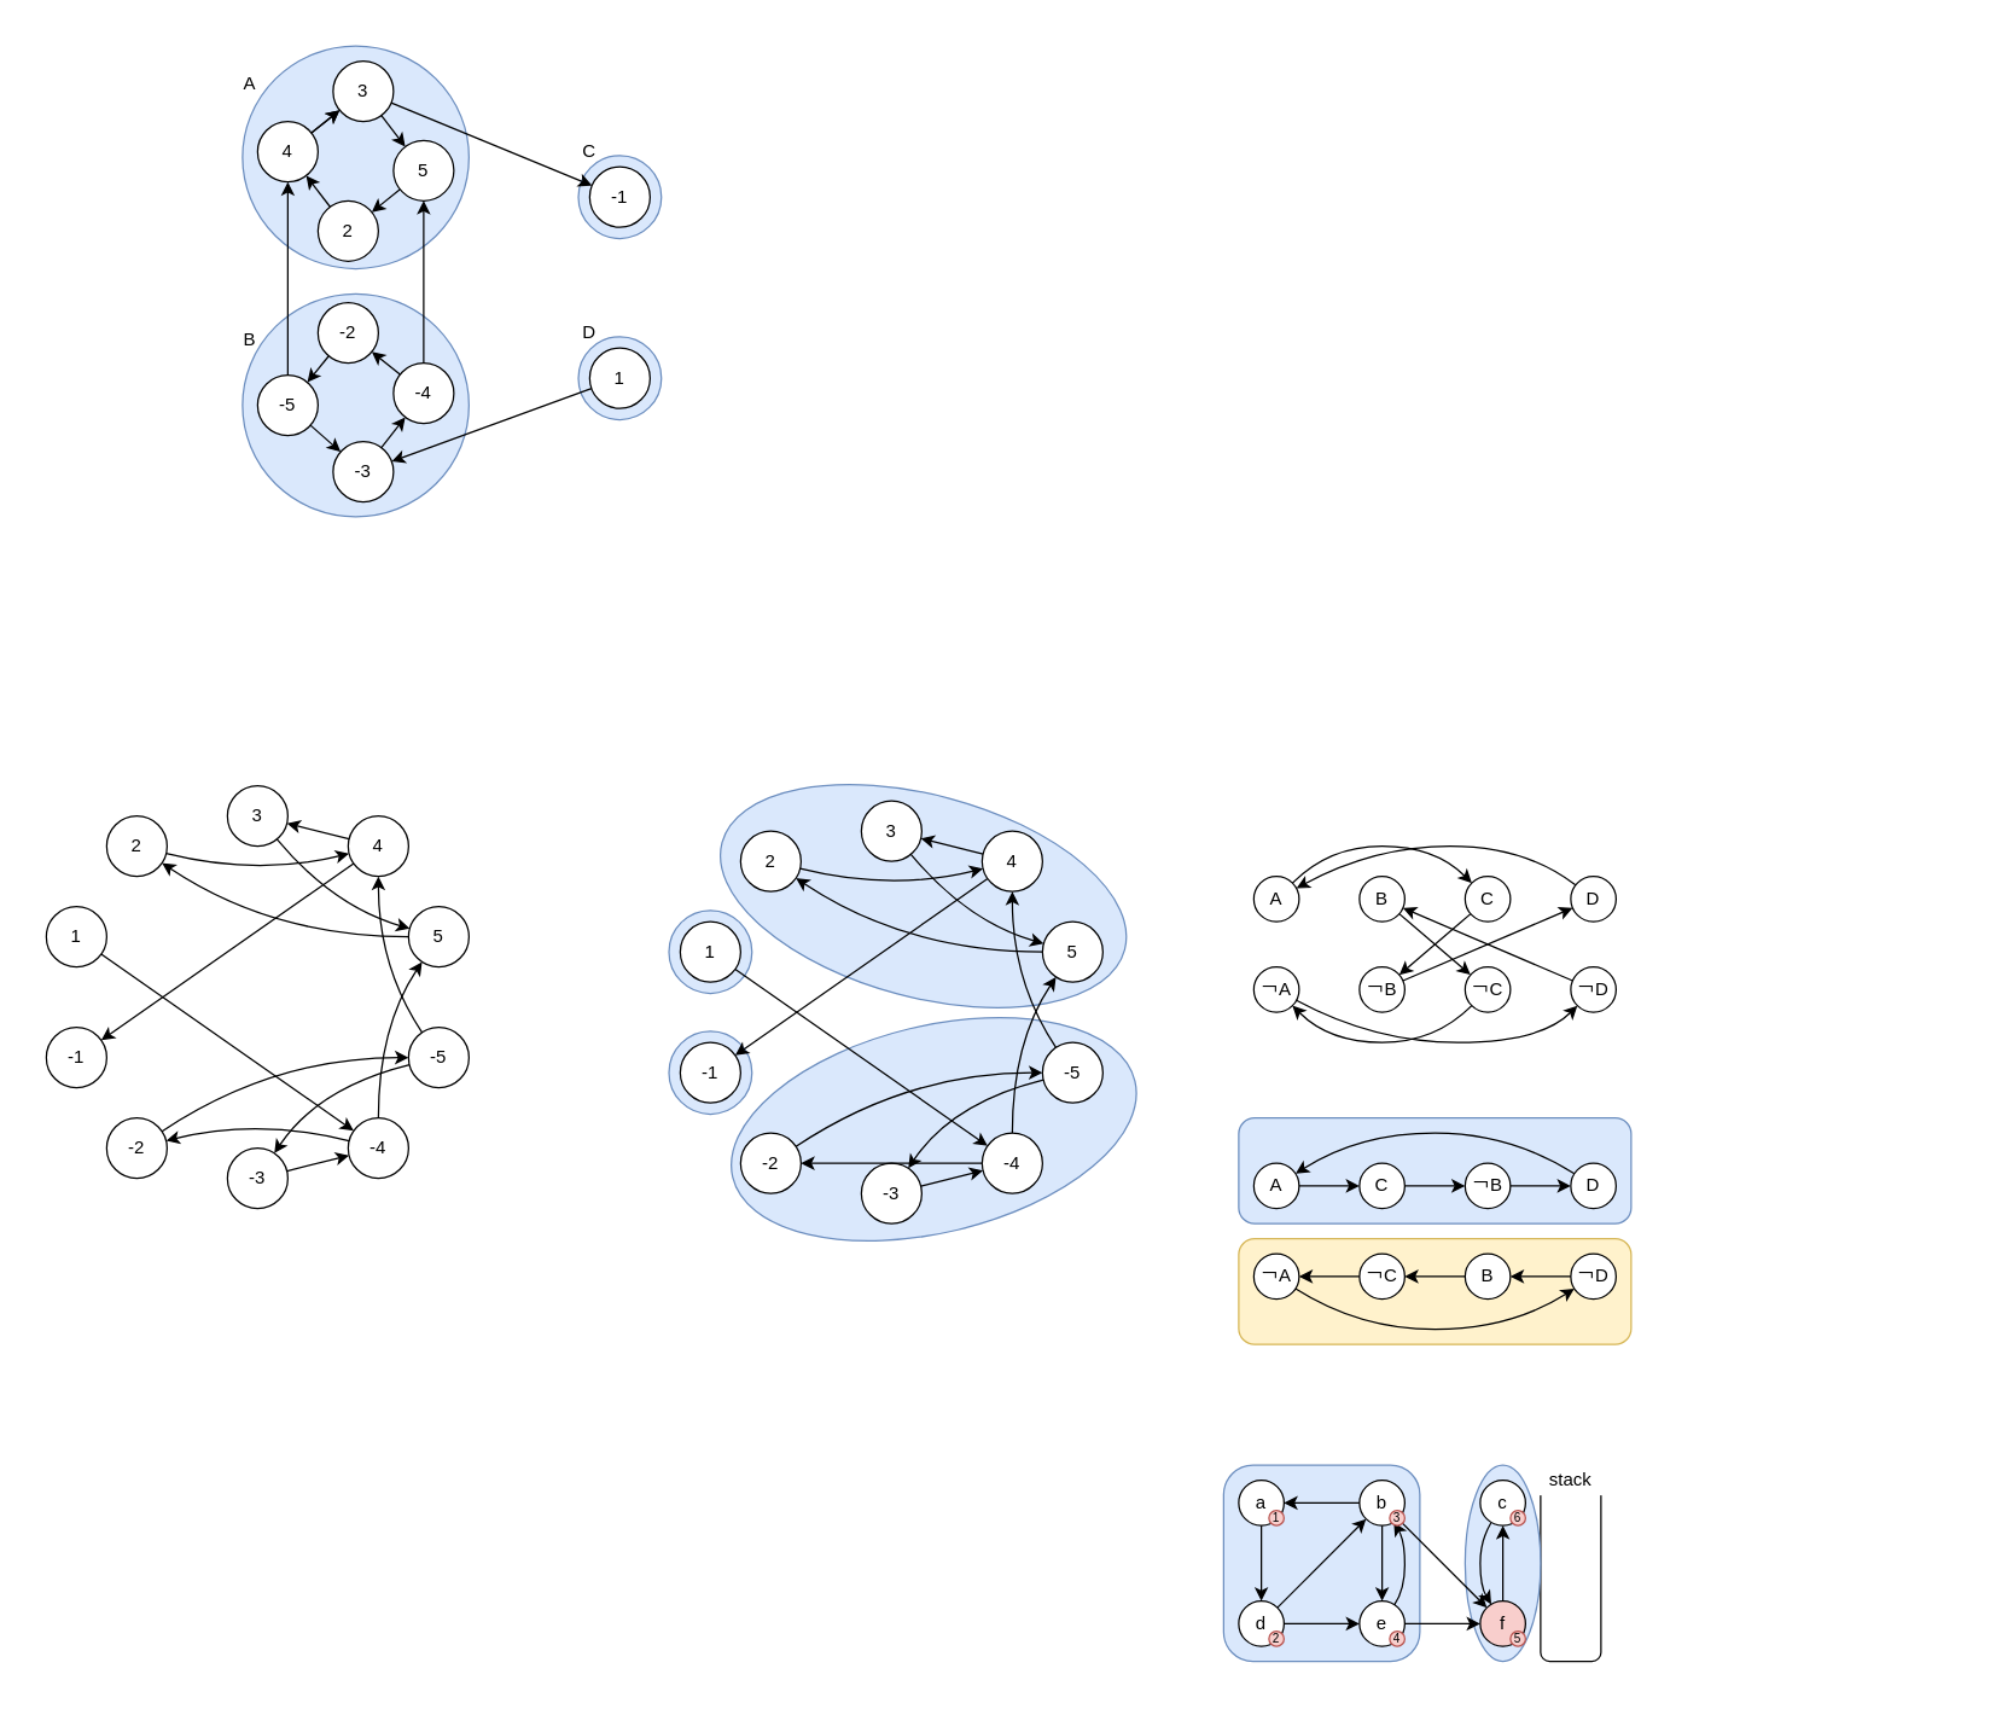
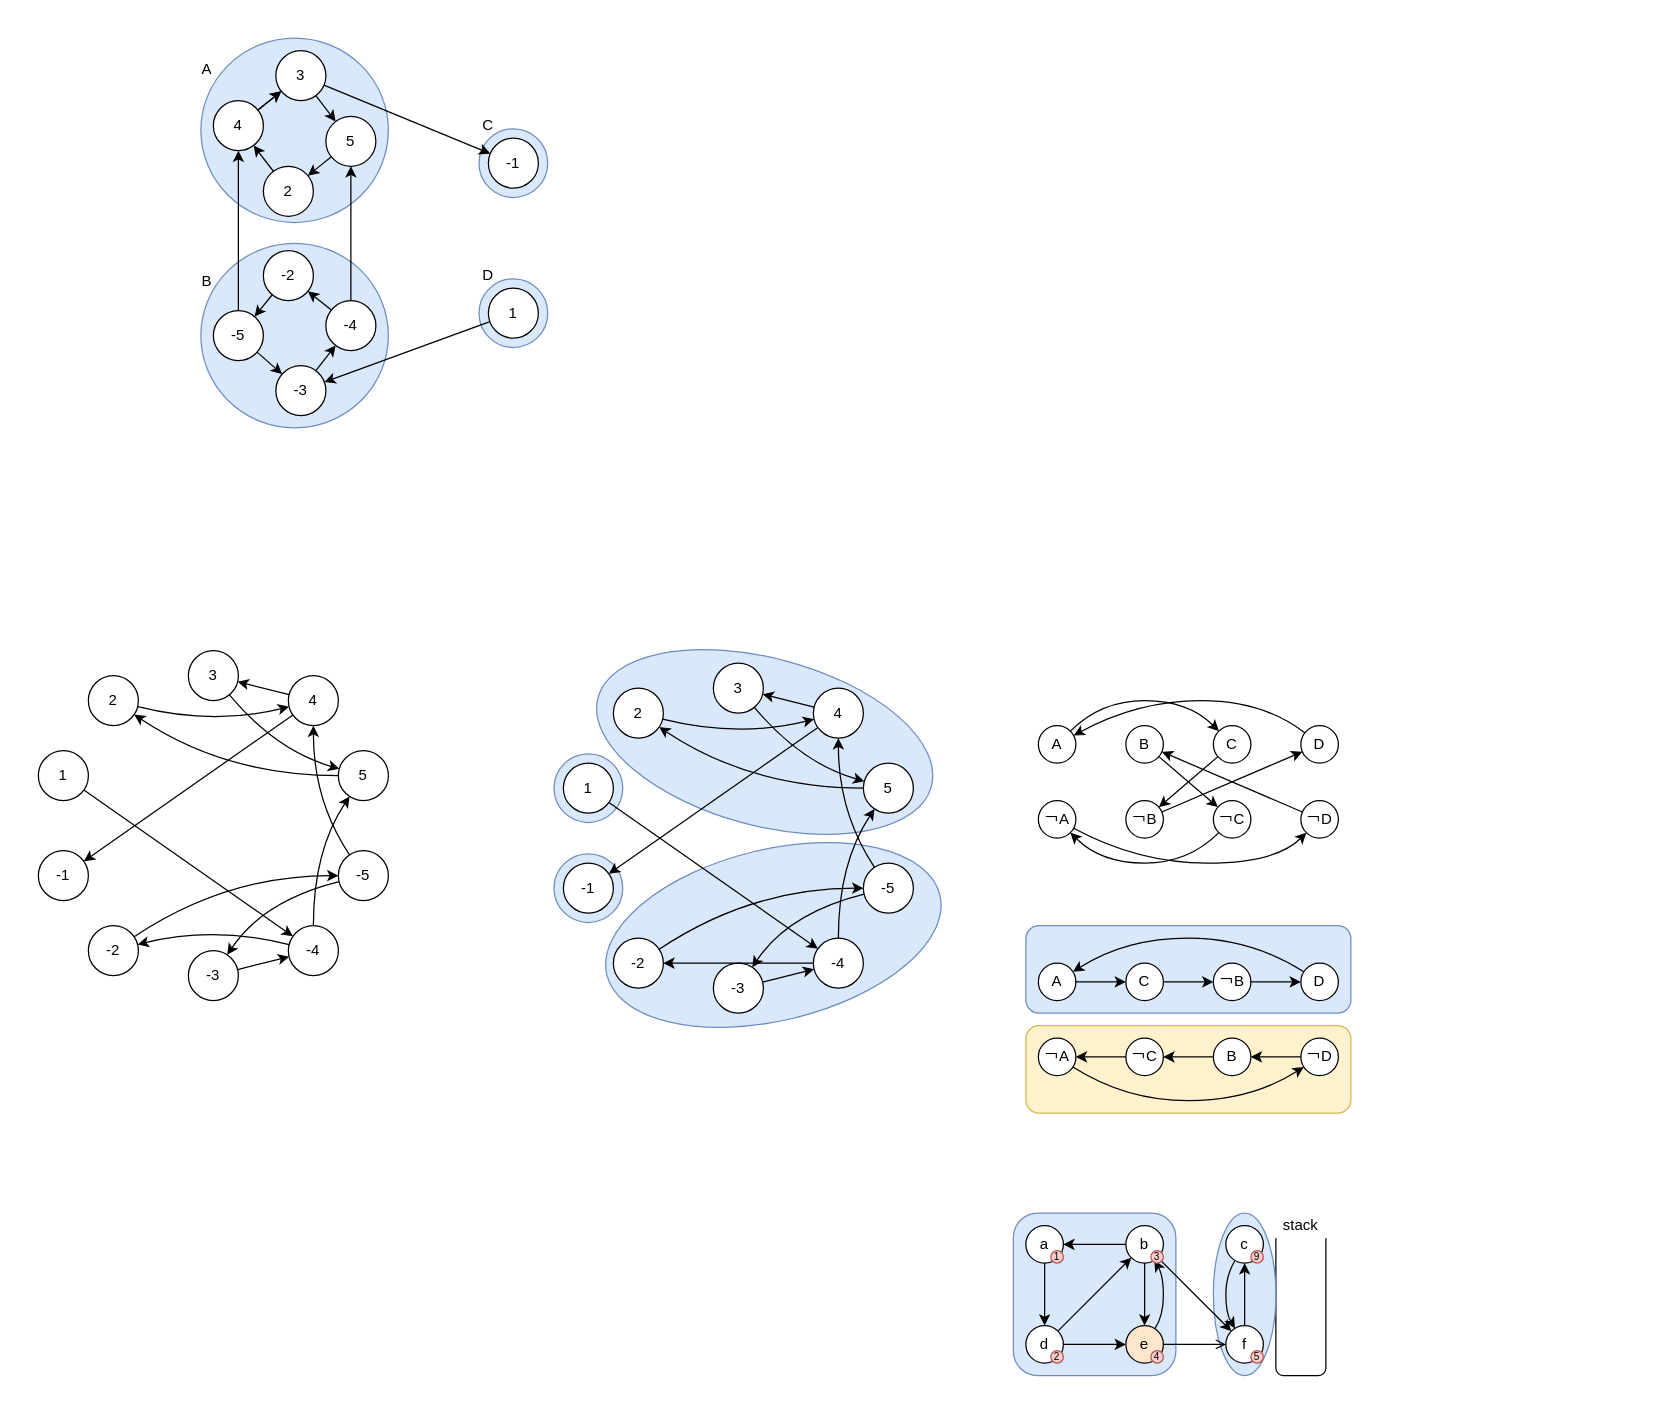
- <mxCell id="65" value="6" style="ellipse;whiteSpace=wrap;html=1;aspect=fixed;fillColor=#f8cecc;strokeColor=#b85450;fontSize=8;" parent="1" vertex="1"><mxGeometry x="1000" y="1000" width="10" height="10" as="geometry" /></mxCell>
+ <mxCell id="65" value="9" style="ellipse;whiteSpace=wrap;html=1;aspect=fixed;fillColor=#f8cecc;strokeColor=#b85450;fontSize=8;" parent="1" vertex="1"><mxGeometry x="1000" y="1000" width="10" height="10" as="geometry" /></mxCell>
- <mxCell id="48" value="e" style="ellipse;whiteSpace=wrap;html=1;aspect=fixed;" parent="1" vertex="1"><mxGeometry x="900" y="1060" width="30" height="30" as="geometry" /></mxCell>
+ <mxCell id="48" value="e" style="ellipse;whiteSpace=wrap;html=1;aspect=fixed;fillColor=#ffe6cc;" parent="1" vertex="1"><mxGeometry x="900" y="1060" width="30" height="30" as="geometry" /></mxCell>
- <mxCell id="55" value="" style="endArrow=classic;html=1;rounded=0;" parent="1" source="48" target="49" edge="1"><mxGeometry width="50" height="50" relative="1" as="geometry"><mxPoint x="970" y="1100" as="sourcePoint" /><mxPoint x="1020" y="1050" as="targetPoint" /></mxGeometry></mxCell>
+ <mxCell id="55" value="" style="endArrow=open;html=1;rounded=0;" parent="1" source="48" target="49" edge="1"><mxGeometry width="50" height="50" relative="1" as="geometry"><mxPoint x="970" y="1100" as="sourcePoint" /><mxPoint x="1020" y="1050" as="targetPoint" /></mxGeometry></mxCell>
- <mxCell id="49" value="f" style="ellipse;whiteSpace=wrap;html=1;aspect=fixed;fillColor=#f8cecc;" parent="1" vertex="1"><mxGeometry x="980" y="1060" width="30" height="30" as="geometry" /></mxCell>
+ <mxCell id="49" value="f" style="ellipse;whiteSpace=wrap;html=1;aspect=fixed;" parent="1" vertex="1"><mxGeometry x="980" y="1060" width="30" height="30" as="geometry" /></mxCell>
